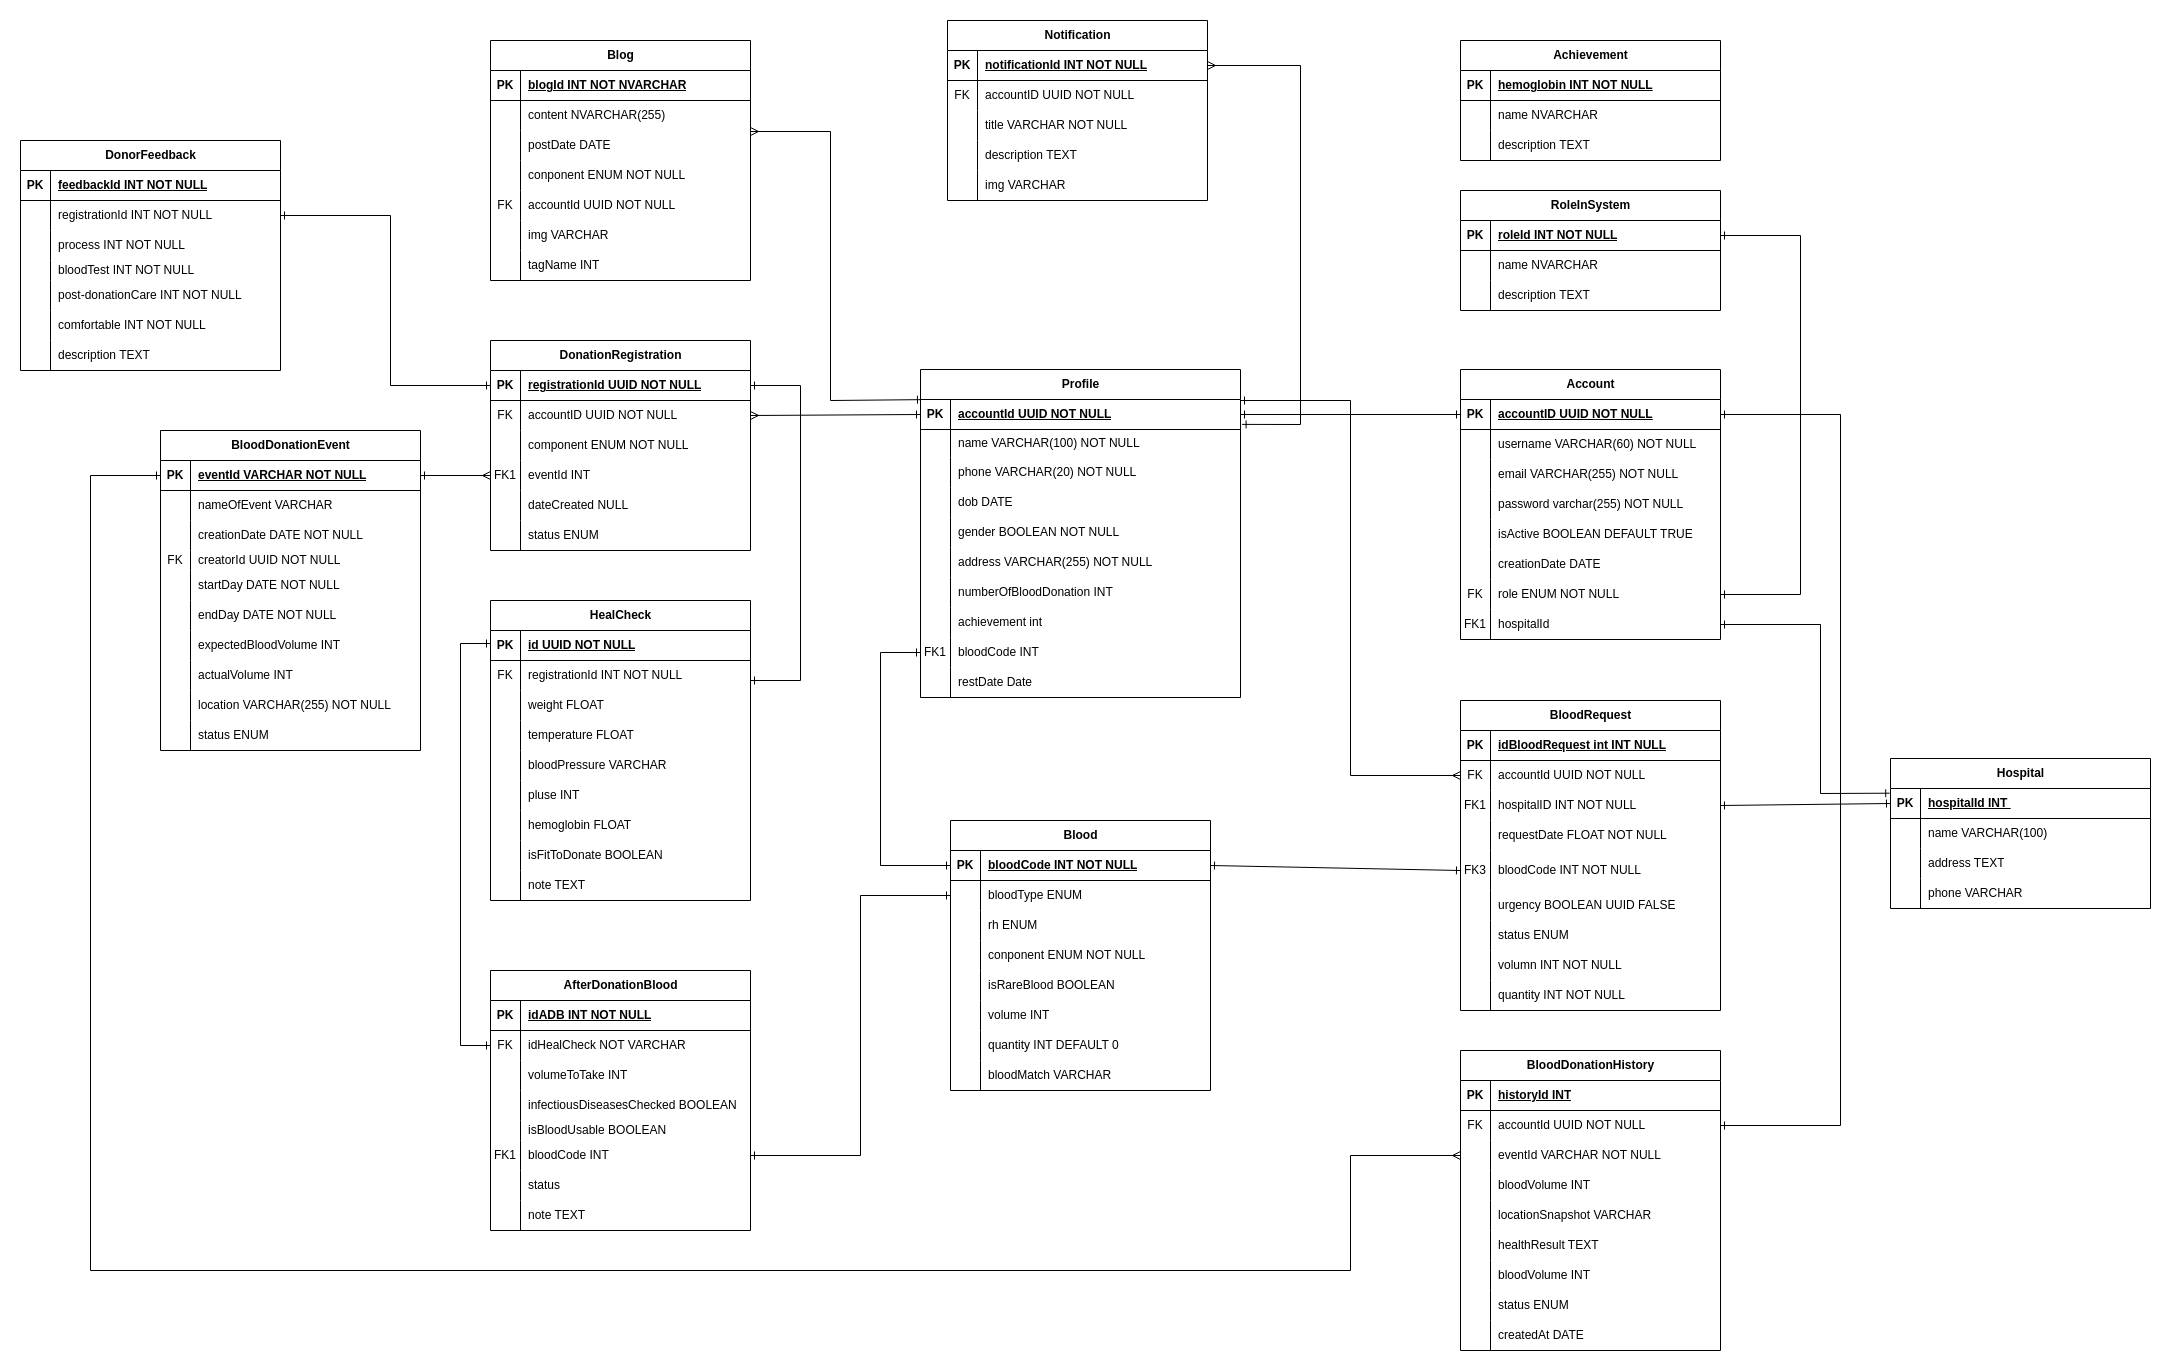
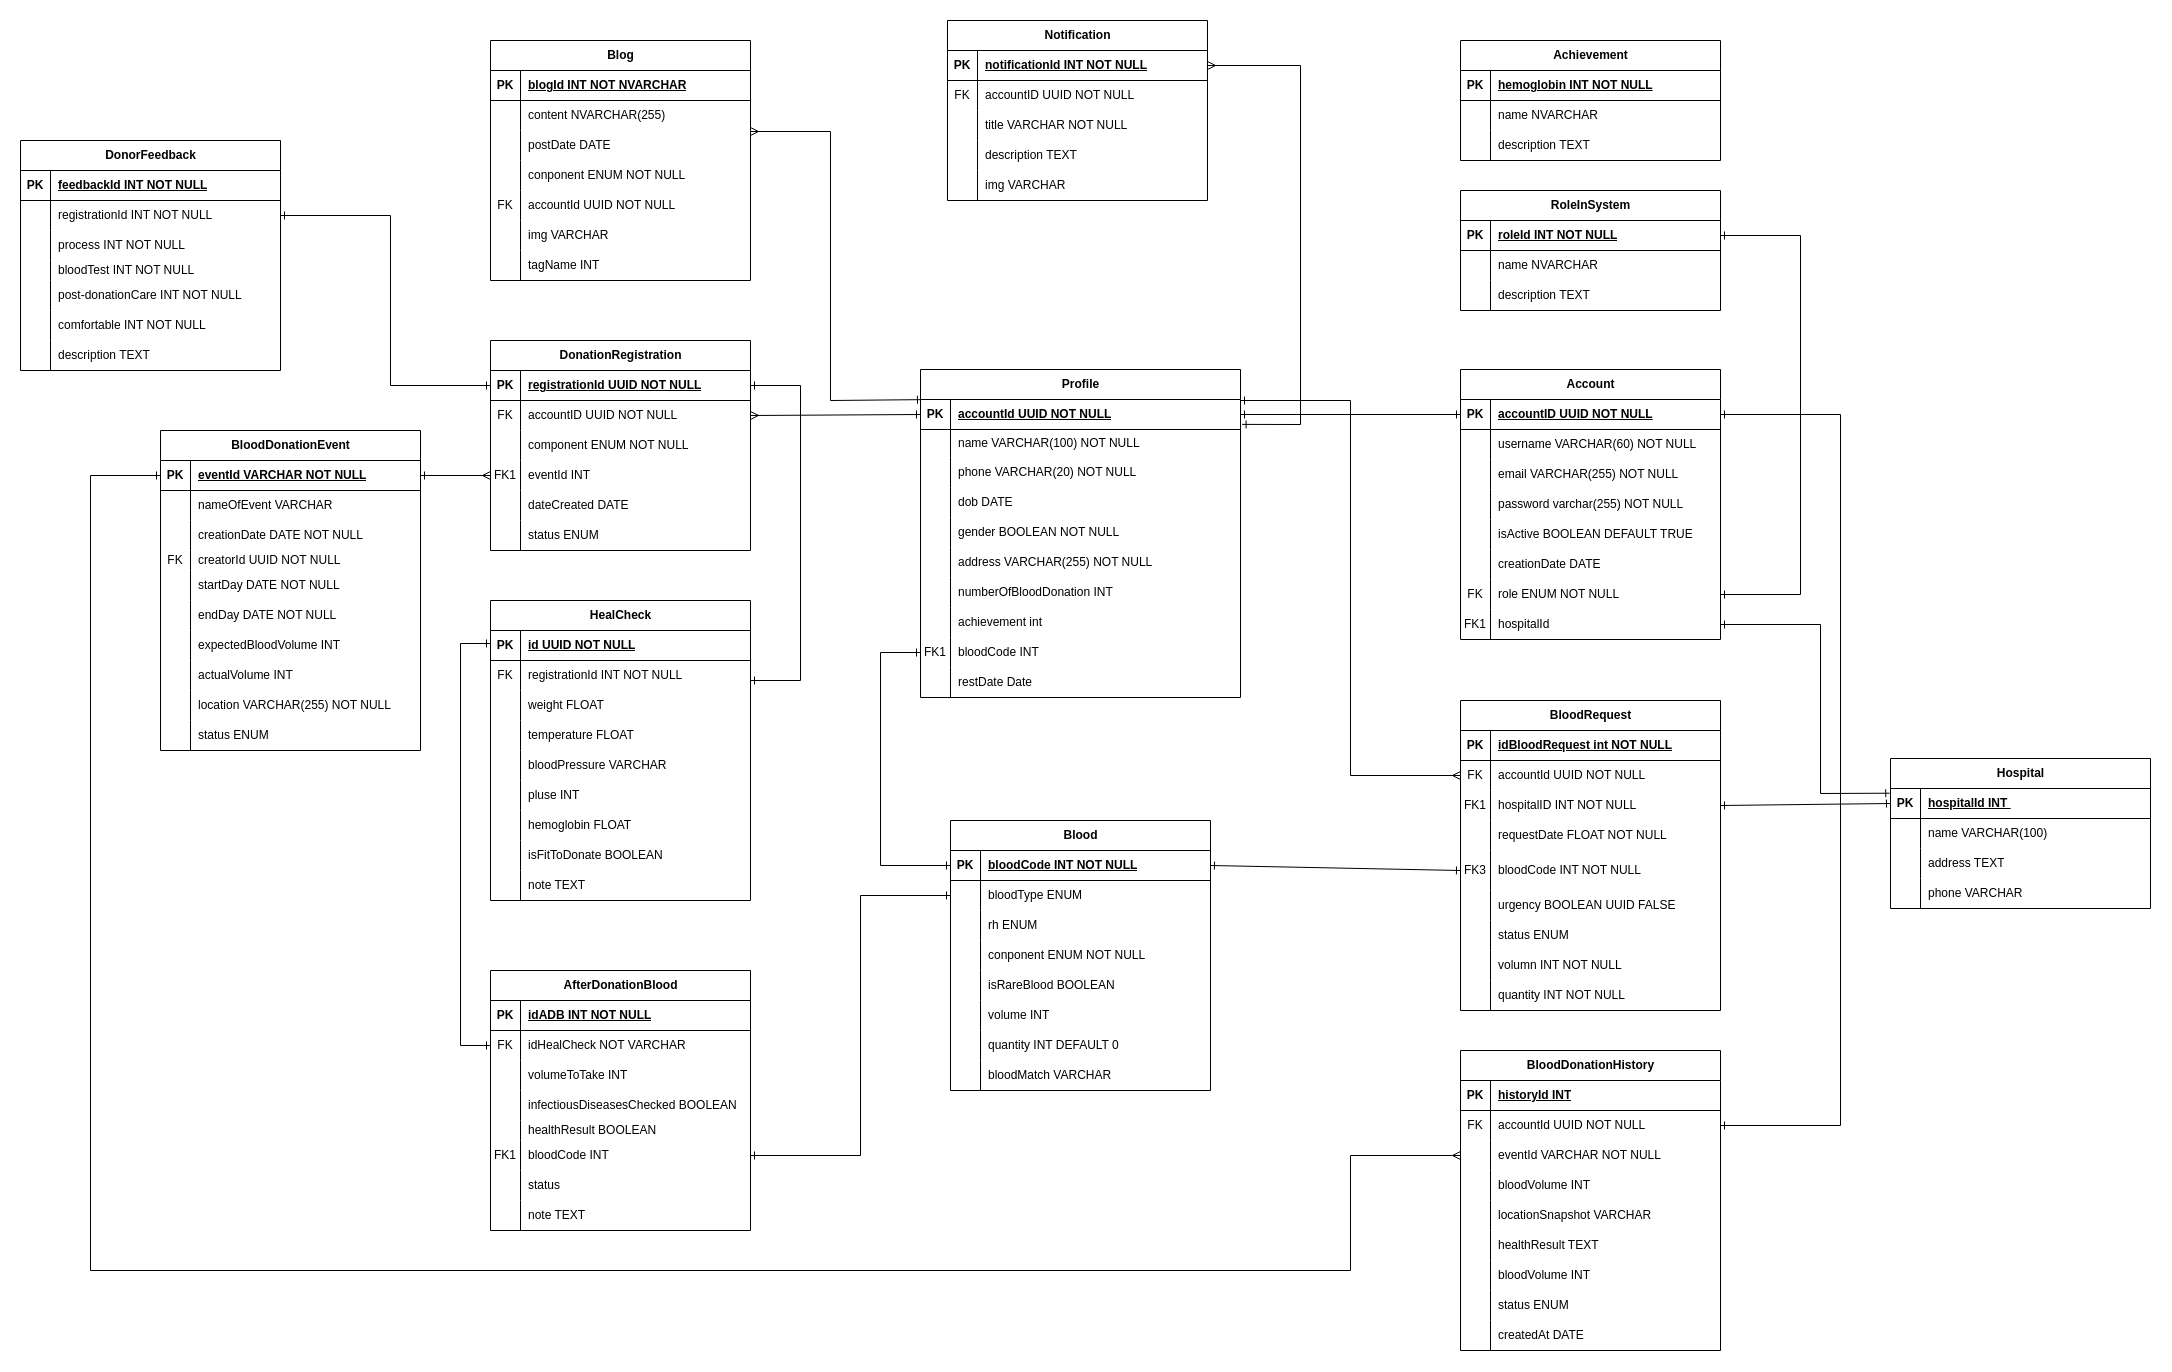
- <mxCell id="76" value="dateCreated NULL" style="shape=partialRectangle;connectable=0;fillColor=none;top=0;left=0;bottom=0;right=0;align=left;spacingLeft=6;overflow=hidden;whiteSpace=wrap;html=1;" vertex="1" parent="74"><mxGeometry x="30" width="230" height="30" as="geometry"><mxRectangle width="230" height="30" as="alternateBounds" /></mxGeometry></mxCell>
+ <mxCell id="76" value="dateCreated DATE" style="shape=partialRectangle;connectable=0;fillColor=none;top=0;left=0;bottom=0;right=0;align=left;spacingLeft=6;overflow=hidden;whiteSpace=wrap;html=1;" vertex="1" parent="74"><mxGeometry x="30" width="230" height="30" as="geometry"><mxRectangle width="230" height="30" as="alternateBounds" /></mxGeometry></mxCell>
- <mxCell id="36" value="idBloodRequest int INT NULL" style="shape=partialRectangle;connectable=0;fillColor=none;top=0;left=0;bottom=0;right=0;align=left;spacingLeft=6;fontStyle=5;overflow=hidden;whiteSpace=wrap;html=1;" vertex="1" parent="34"><mxGeometry x="30" width="230" height="30" as="geometry"><mxRectangle width="230" height="30" as="alternateBounds" /></mxGeometry></mxCell>
+ <mxCell id="36" value="idBloodRequest int NOT NULL" style="shape=partialRectangle;connectable=0;fillColor=none;top=0;left=0;bottom=0;right=0;align=left;spacingLeft=6;fontStyle=5;overflow=hidden;whiteSpace=wrap;html=1;" vertex="1" parent="34"><mxGeometry x="30" width="230" height="30" as="geometry"><mxRectangle width="230" height="30" as="alternateBounds" /></mxGeometry></mxCell>
- <mxCell id="269" value="isBloodUsable BOOLEAN" style="shape=partialRectangle;connectable=0;fillColor=none;top=0;left=0;bottom=0;right=0;align=left;spacingLeft=6;overflow=hidden;whiteSpace=wrap;html=1;" vertex="1" parent="267"><mxGeometry x="30" width="230" height="20" as="geometry"><mxRectangle width="230" height="20" as="alternateBounds" /></mxGeometry></mxCell>
+ <mxCell id="269" value="healthResult BOOLEAN" style="shape=partialRectangle;connectable=0;fillColor=none;top=0;left=0;bottom=0;right=0;align=left;spacingLeft=6;overflow=hidden;whiteSpace=wrap;html=1;" vertex="1" parent="267"><mxGeometry x="30" width="230" height="20" as="geometry"><mxRectangle width="230" height="20" as="alternateBounds" /></mxGeometry></mxCell>
